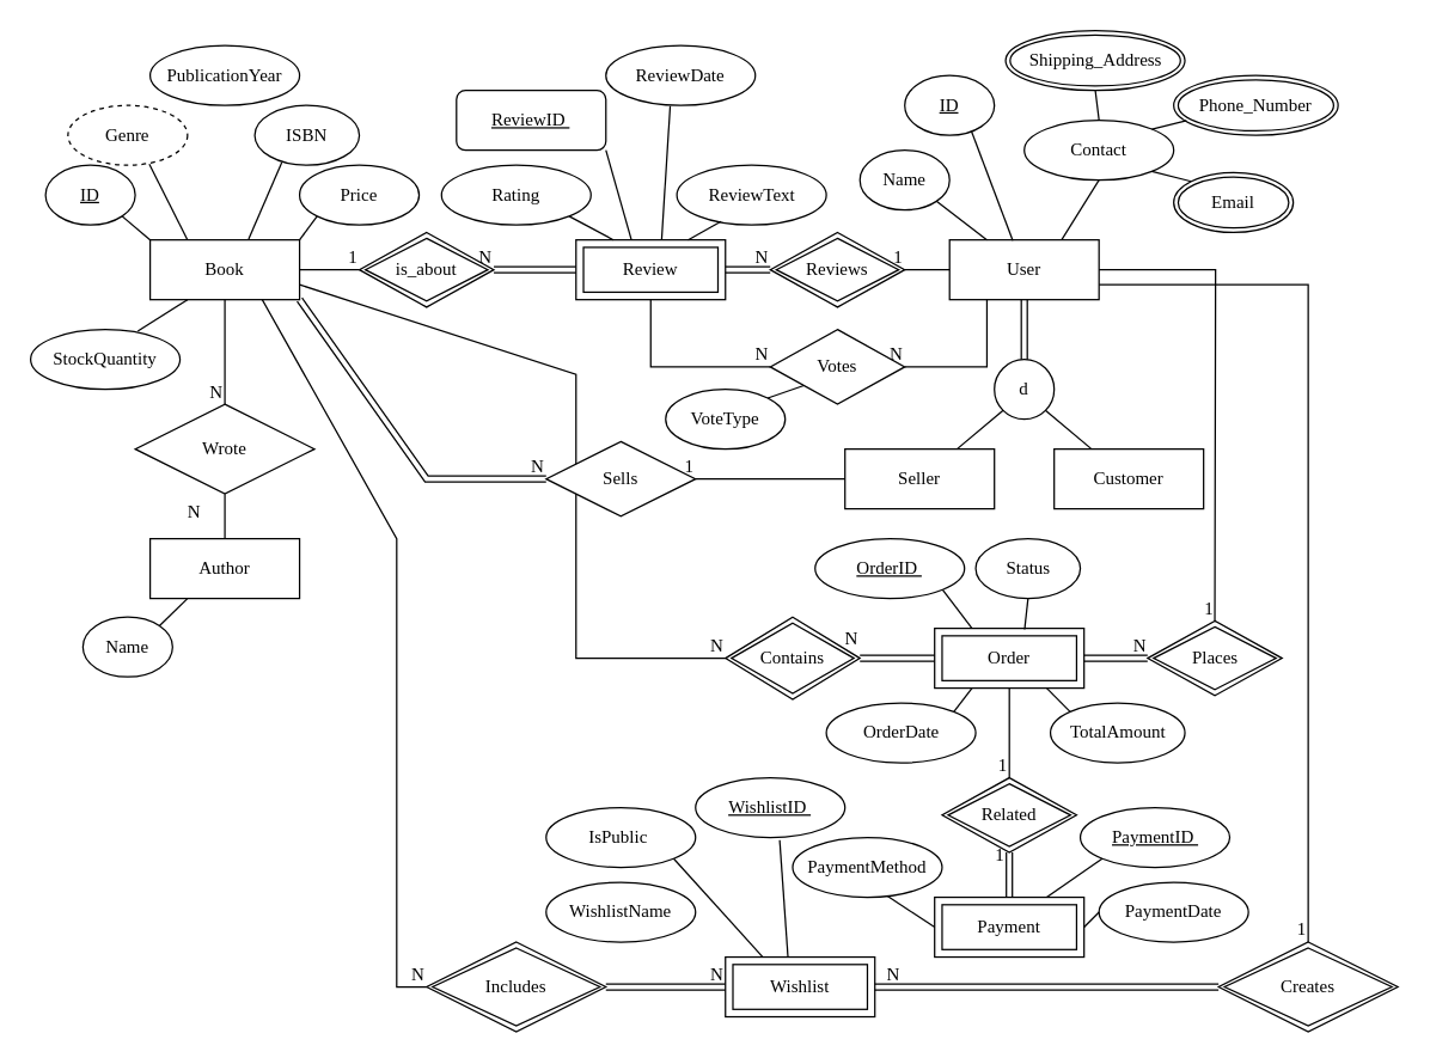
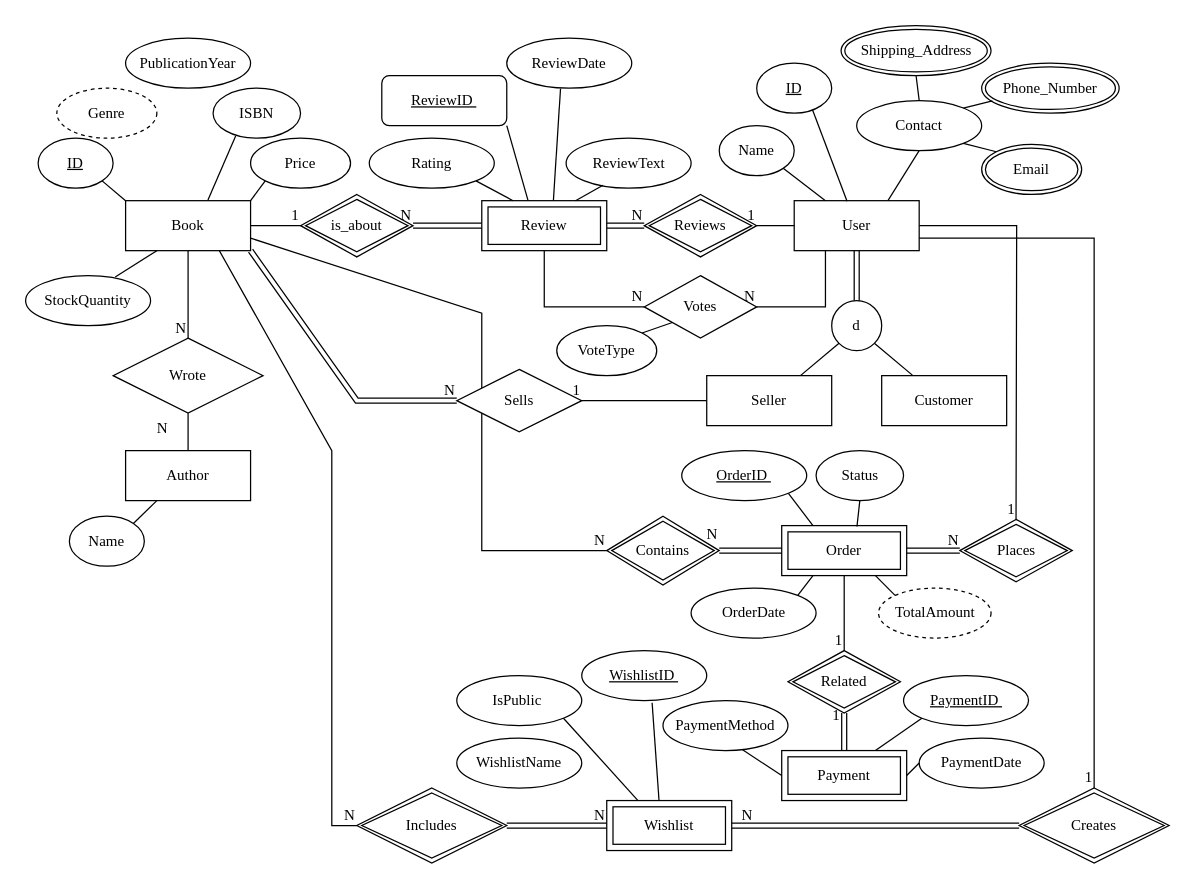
- <mxCell id="88" value="" style="endArrow=none;html=1;rounded=0;exitX=0.68;exitY=0.981;exitDx=0;exitDy=0;entryX=0.25;entryY=0;entryDx=0;entryDy=0;exitPerimeter=0;fontFamily=Kahroba RG;" edge="1" parent="1" source="19" target="3"><mxGeometry relative="1" as="geometry"><mxPoint x="91" y="154" as="sourcePoint" /><mxPoint x="110" y="170" as="targetPoint" /></mxGeometry></mxCell>
- <mxCell id="61" value="TotalAmount" style="ellipse;whiteSpace=wrap;html=1;align=center;fontFamily=Kahroba RG;fontSize=12;" vertex="1" parent="1"><mxGeometry x="702.5" y="470" width="90" height="40" as="geometry" /></mxCell>
+ <mxCell id="61" value="TotalAmount" style="ellipse;whiteSpace=wrap;html=1;align=center;fontFamily=Kahroba RG;fontSize=12;dashed=1;" vertex="1" parent="1"><mxGeometry x="702.5" y="470" width="90" height="40" as="geometry" /></mxCell>
